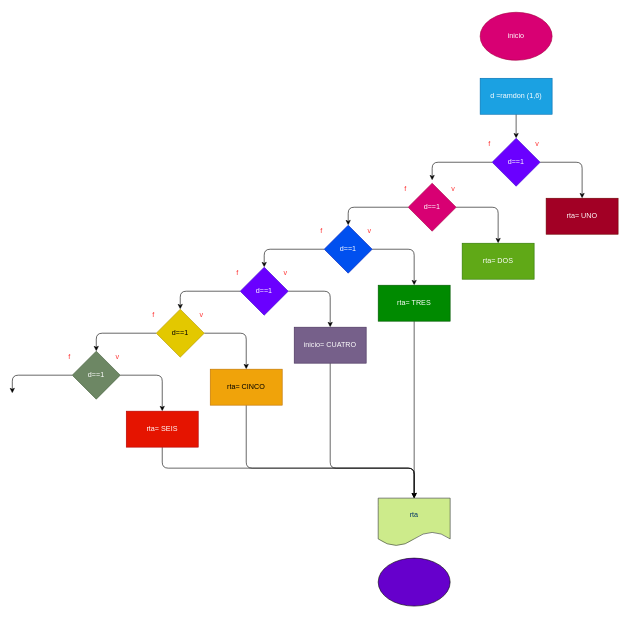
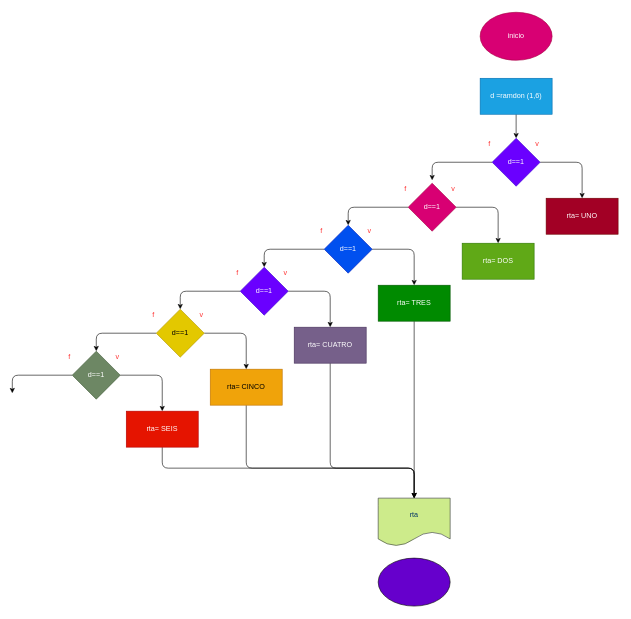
- <mxCell id="28" value="inicio= CUATRO" style="rounded=0;whiteSpace=wrap;html=1;fillColor=#76608a;fontColor=#ffffff;strokeColor=#432D57;" vertex="1" parent="1"><mxGeometry x="490" y="545" width="120" height="60" as="geometry" /></mxCell>
+ <mxCell id="28" value="rta= CUATRO" style="rounded=0;whiteSpace=wrap;html=1;fillColor=#76608a;fontColor=#ffffff;strokeColor=#432D57;" vertex="1" parent="1"><mxGeometry x="490" y="545" width="120" height="60" as="geometry" /></mxCell>
